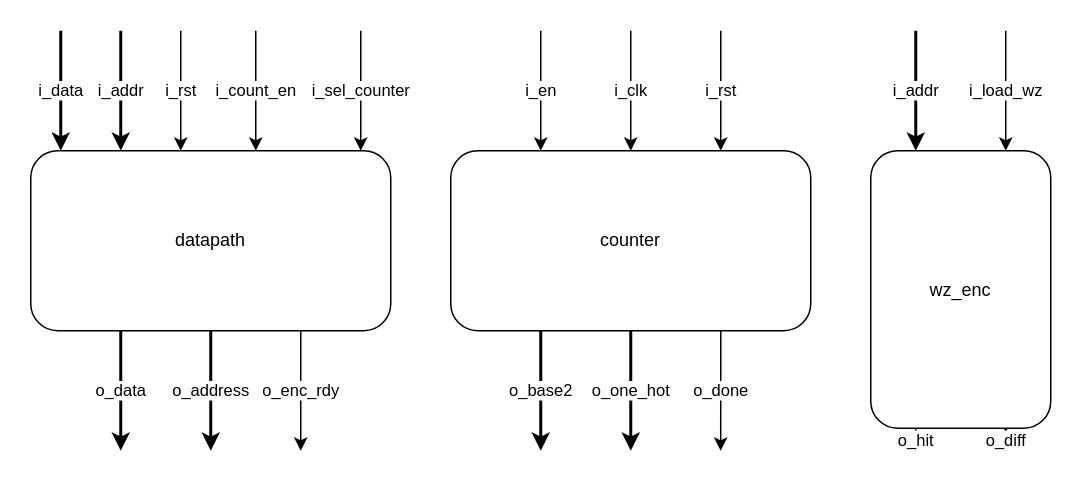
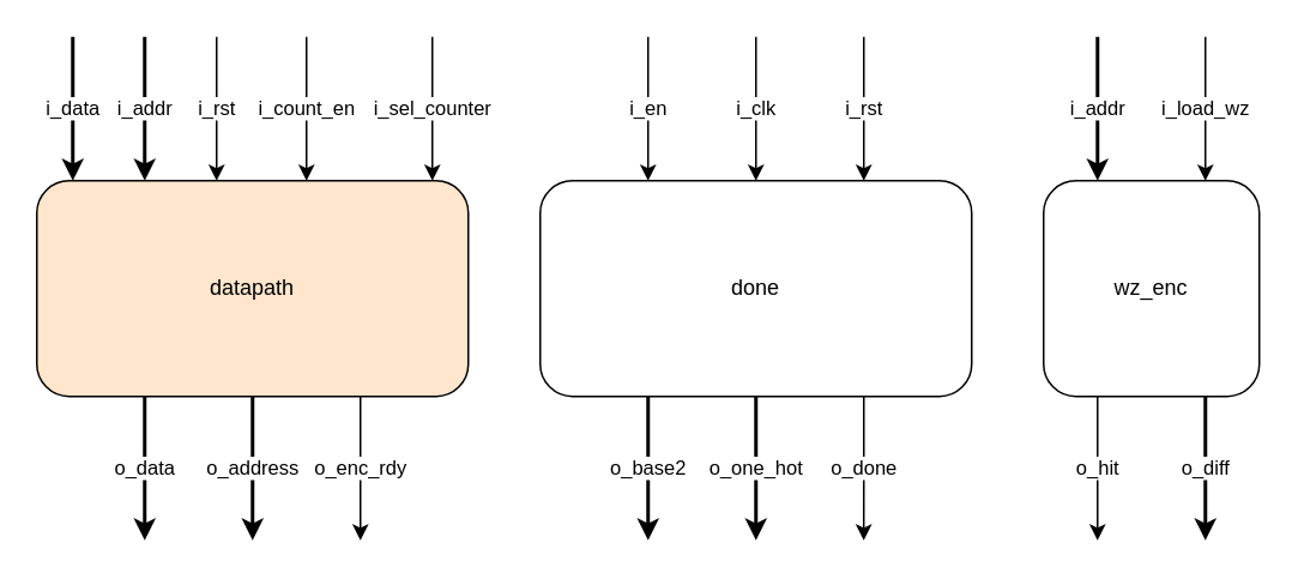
- <mxCell id="17" value="datapath" style="rounded=1;whiteSpace=wrap;html=1;" parent="1" vertex="1"><mxGeometry x="20" y="100" width="240" height="120" as="geometry" /></mxCell>
+ <mxCell id="17" value="datapath" style="rounded=1;whiteSpace=wrap;html=1;fillColor=#ffe6cc;" parent="1" vertex="1"><mxGeometry x="20" y="100" width="240" height="120" as="geometry" /></mxCell>
- <mxCell id="3" value="counter" style="rounded=1;whiteSpace=wrap;html=1;" parent="1" vertex="1"><mxGeometry x="300" y="100" width="240" height="120" as="geometry" /></mxCell>
+ <mxCell id="3" value="done" style="rounded=1;whiteSpace=wrap;html=1;" parent="1" vertex="1"><mxGeometry x="300" y="100" width="240" height="120" as="geometry" /></mxCell>
- <mxCell id="11" value="wz_enc" style="rounded=1;whiteSpace=wrap;html=1;" parent="1" vertex="1"><mxGeometry x="580" y="100" width="120" height="185" as="geometry" /></mxCell>
+ <mxCell id="11" value="wz_enc" style="rounded=1;whiteSpace=wrap;html=1;" parent="1" vertex="1"><mxGeometry x="580" y="100" width="120" height="120" as="geometry" /></mxCell>
